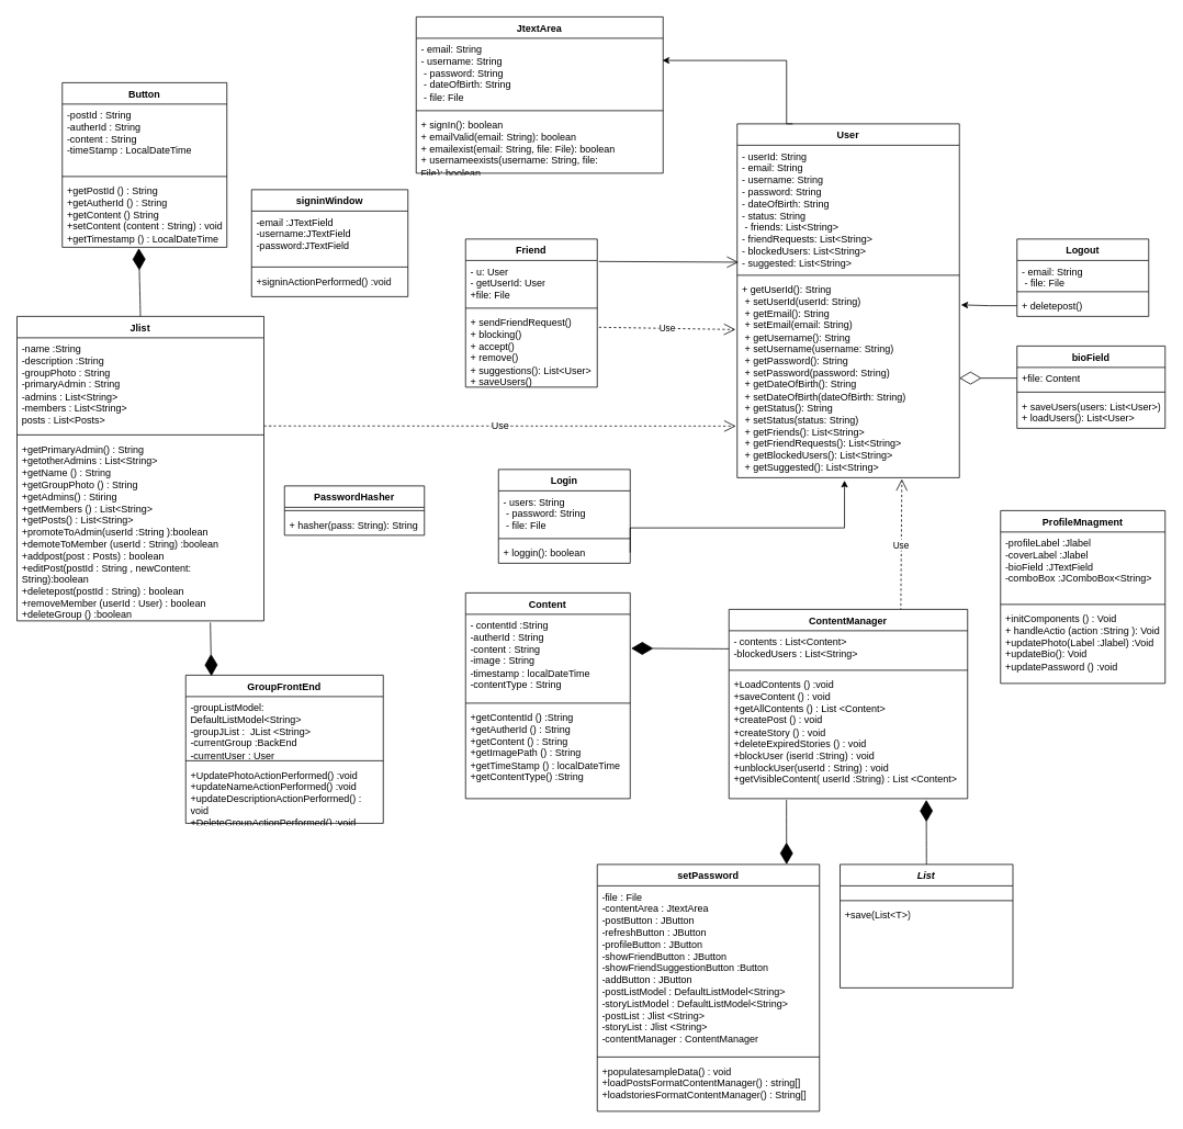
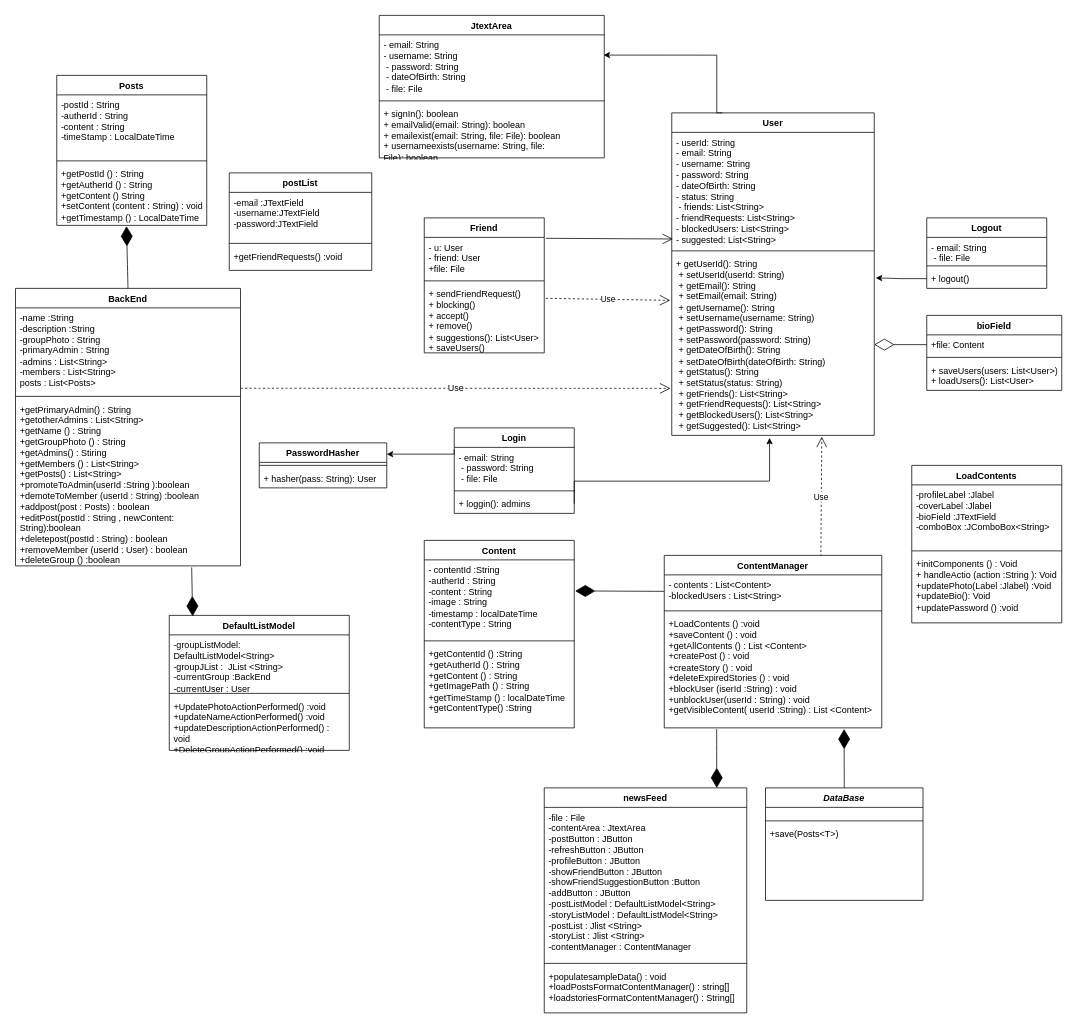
- <mxCell id="73" value="Button" style="swimlane;fontStyle=1;align=center;verticalAlign=top;childLayout=stackLayout;horizontal=1;startSize=26;horizontalStack=0;resizeParent=1;resizeParentMax=0;resizeLast=0;collapsible=1;marginBottom=0;whiteSpace=wrap;html=1;" parent="1" vertex="1"><mxGeometry x="75" y="100" width="200" height="200" as="geometry" /></mxCell>
+ <mxCell id="73" value="Posts" style="swimlane;fontStyle=1;align=center;verticalAlign=top;childLayout=stackLayout;horizontal=1;startSize=26;horizontalStack=0;resizeParent=1;resizeParentMax=0;resizeLast=0;collapsible=1;marginBottom=0;whiteSpace=wrap;html=1;" parent="1" vertex="1"><mxGeometry x="75" y="100" width="200" height="200" as="geometry" /></mxCell>
- <mxCell id="61" value="signinWindow" style="swimlane;fontStyle=1;align=center;verticalAlign=top;childLayout=stackLayout;horizontal=1;startSize=26;horizontalStack=0;resizeParent=1;resizeParentMax=0;resizeLast=0;collapsible=1;marginBottom=0;whiteSpace=wrap;html=1;" parent="1" vertex="1"><mxGeometry x="305" y="230" width="190" height="130" as="geometry" /></mxCell>
+ <mxCell id="61" value="postList" style="swimlane;fontStyle=1;align=center;verticalAlign=top;childLayout=stackLayout;horizontal=1;startSize=26;horizontalStack=0;resizeParent=1;resizeParentMax=0;resizeLast=0;collapsible=1;marginBottom=0;whiteSpace=wrap;html=1;" parent="1" vertex="1"><mxGeometry x="305" y="230" width="190" height="130" as="geometry" /></mxCell>
- <mxCell id="7" value="&lt;div&gt;&lt;span class=&quot;hljs-operator&quot;&gt;-&lt;/span&gt; &lt;span class=&quot;hljs-variable&quot;&gt;u&lt;/span&gt;&lt;span class=&quot;hljs-operator&quot;&gt;:&lt;/span&gt; &lt;span class=&quot;hljs-variable&quot;&gt;User&lt;/span&gt;&lt;/div&gt;&lt;div&gt;&lt;span class=&quot;hljs-variable&quot;&gt;&lt;span class=&quot;hljs-operator&quot;&gt;-&lt;/span&gt; &lt;span class=&quot;hljs-variable&quot;&gt;getUserId&lt;/span&gt;&lt;span class=&quot;hljs-operator&quot;&gt;:&lt;/span&gt; &lt;span class=&quot;hljs-variable&quot;&gt;User&lt;/span&gt;&lt;/span&gt;&lt;/div&gt;+file: File" style="text;strokeColor=none;fillColor=none;align=left;verticalAlign=top;spacingLeft=4;spacingRight=4;overflow=hidden;rotatable=0;points=[[0,0.5],[1,0.5]];portConstraint=eastwest;whiteSpace=wrap;html=1;" parent="6" vertex="1"><mxGeometry y="26" width="160" height="54" as="geometry" /></mxCell>
+ <mxCell id="7" value="&lt;div&gt;&lt;span class=&quot;hljs-operator&quot;&gt;-&lt;/span&gt; &lt;span class=&quot;hljs-variable&quot;&gt;u&lt;/span&gt;&lt;span class=&quot;hljs-operator&quot;&gt;:&lt;/span&gt; &lt;span class=&quot;hljs-variable&quot;&gt;User&lt;/span&gt;&lt;/div&gt;&lt;div&gt;&lt;span class=&quot;hljs-variable&quot;&gt;&lt;span class=&quot;hljs-operator&quot;&gt;-&lt;/span&gt; &lt;span class=&quot;hljs-variable&quot;&gt;friend&lt;/span&gt;&lt;span class=&quot;hljs-operator&quot;&gt;:&lt;/span&gt; &lt;span class=&quot;hljs-variable&quot;&gt;User&lt;/span&gt;&lt;/span&gt;&lt;/div&gt;+file: File" style="text;strokeColor=none;fillColor=none;align=left;verticalAlign=top;spacingLeft=4;spacingRight=4;overflow=hidden;rotatable=0;points=[[0,0.5],[1,0.5]];portConstraint=eastwest;whiteSpace=wrap;html=1;" parent="6" vertex="1"><mxGeometry y="26" width="160" height="54" as="geometry" /></mxCell>
- <mxCell id="64" value="&lt;div&gt;+signinActionPerformed() :void&lt;/div&gt;&lt;div&gt;&lt;br&gt;&lt;/div&gt;" style="text;strokeColor=none;fillColor=none;align=left;verticalAlign=top;spacingLeft=4;spacingRight=4;overflow=hidden;rotatable=0;points=[[0,0.5],[1,0.5]];portConstraint=eastwest;whiteSpace=wrap;html=1;" parent="61" vertex="1"><mxGeometry y="98" width="190" height="32" as="geometry" /></mxCell>
+ <mxCell id="64" value="&lt;div&gt;+getFriendRequests() :void&lt;/div&gt;&lt;div&gt;&lt;br&gt;&lt;/div&gt;" style="text;strokeColor=none;fillColor=none;align=left;verticalAlign=top;spacingLeft=4;spacingRight=4;overflow=hidden;rotatable=0;points=[[0,0.5],[1,0.5]];portConstraint=eastwest;whiteSpace=wrap;html=1;" parent="61" vertex="1"><mxGeometry y="98" width="190" height="32" as="geometry" /></mxCell>
- <mxCell id="28" value="&lt;span class=&quot;hljs-operator&quot;&gt;+&lt;/span&gt; &lt;span class=&quot;hljs-variable&quot;&gt;deletepost&lt;/span&gt;&lt;span class=&quot;hljs-punctuation&quot;&gt;(&lt;/span&gt;&lt;span class=&quot;hljs-punctuation&quot;&gt;)&lt;/span&gt;" style="text;strokeColor=none;fillColor=none;align=left;verticalAlign=top;spacingLeft=4;spacingRight=4;overflow=hidden;rotatable=0;points=[[0,0.5],[1,0.5]];portConstraint=eastwest;whiteSpace=wrap;html=1;" parent="25" vertex="1"><mxGeometry y="68" width="160" height="26" as="geometry" /></mxCell>
+ <mxCell id="28" value="&lt;span class=&quot;hljs-operator&quot;&gt;+&lt;/span&gt; &lt;span class=&quot;hljs-variable&quot;&gt;logout&lt;/span&gt;&lt;span class=&quot;hljs-punctuation&quot;&gt;(&lt;/span&gt;&lt;span class=&quot;hljs-punctuation&quot;&gt;)&lt;/span&gt;" style="text;strokeColor=none;fillColor=none;align=left;verticalAlign=top;spacingLeft=4;spacingRight=4;overflow=hidden;rotatable=0;points=[[0,0.5],[1,0.5]];portConstraint=eastwest;whiteSpace=wrap;html=1;" parent="25" vertex="1"><mxGeometry y="68" width="160" height="26" as="geometry" /></mxCell>
- <mxCell id="69" value="Jlist" style="swimlane;fontStyle=1;align=center;verticalAlign=top;childLayout=stackLayout;horizontal=1;startSize=26;horizontalStack=0;resizeParent=1;resizeParentMax=0;resizeLast=0;collapsible=1;marginBottom=0;whiteSpace=wrap;html=1;" parent="1" vertex="1"><mxGeometry x="20" y="384" width="300" height="370" as="geometry" /></mxCell>
+ <mxCell id="69" value="BackEnd" style="swimlane;fontStyle=1;align=center;verticalAlign=top;childLayout=stackLayout;horizontal=1;startSize=26;horizontalStack=0;resizeParent=1;resizeParentMax=0;resizeLast=0;collapsible=1;marginBottom=0;whiteSpace=wrap;html=1;" parent="1" vertex="1"><mxGeometry x="20" y="384" width="300" height="370" as="geometry" /></mxCell>
+ <mxCell id="32" style="edgeStyle=orthogonalEdgeStyle;rounded=0;orthogonalLoop=1;jettySize=auto;html=1;exitX=0;exitY=0.25;exitDx=0;exitDy=0;entryX=1;entryY=0.25;entryDx=0;entryDy=0;" parent="1" source="18" target="22" edge="1"><mxGeometry relative="1" as="geometry"><Array as="points"><mxPoint x="605" y="605" /></Array></mxGeometry></mxCell>
- <mxCell id="19" value="&lt;span class=&quot;hljs-operator&quot;&gt;-&lt;/span&gt; &lt;span class=&quot;hljs-variable&quot;&gt;users&lt;/span&gt;&lt;span class=&quot;hljs-operator&quot;&gt;:&lt;/span&gt; &lt;span class=&quot;hljs-built_in&quot;&gt;String&lt;/span&gt;&amp;nbsp;&lt;br&gt;&amp;nbsp;&lt;span class=&quot;hljs-operator&quot;&gt;-&lt;/span&gt; &lt;span class=&quot;hljs-variable&quot;&gt;password&lt;/span&gt;&lt;span class=&quot;hljs-operator&quot;&gt;:&lt;/span&gt; &lt;span class=&quot;hljs-built_in&quot;&gt;String&lt;/span&gt;&amp;nbsp;&lt;br&gt;&amp;nbsp;&lt;span class=&quot;hljs-operator&quot;&gt;-&lt;/span&gt; &lt;span class=&quot;hljs-variable&quot;&gt;file&lt;/span&gt;&lt;span class=&quot;hljs-operator&quot;&gt;:&lt;/span&gt; &lt;span class=&quot;hljs-built_in&quot;&gt;File&lt;/span&gt;" style="text;strokeColor=none;fillColor=none;align=left;verticalAlign=top;spacingLeft=4;spacingRight=4;overflow=hidden;rotatable=0;points=[[0,0.5],[1,0.5]];portConstraint=eastwest;whiteSpace=wrap;html=1;" parent="18" vertex="1"><mxGeometry y="26" width="160" height="54" as="geometry" /></mxCell>
+ <mxCell id="19" value="&lt;span class=&quot;hljs-operator&quot;&gt;-&lt;/span&gt; &lt;span class=&quot;hljs-variable&quot;&gt;email&lt;/span&gt;&lt;span class=&quot;hljs-operator&quot;&gt;:&lt;/span&gt; &lt;span class=&quot;hljs-built_in&quot;&gt;String&lt;/span&gt;&amp;nbsp;&lt;br&gt;&amp;nbsp;&lt;span class=&quot;hljs-operator&quot;&gt;-&lt;/span&gt; &lt;span class=&quot;hljs-variable&quot;&gt;password&lt;/span&gt;&lt;span class=&quot;hljs-operator&quot;&gt;:&lt;/span&gt; &lt;span class=&quot;hljs-built_in&quot;&gt;String&lt;/span&gt;&amp;nbsp;&lt;br&gt;&amp;nbsp;&lt;span class=&quot;hljs-operator&quot;&gt;-&lt;/span&gt; &lt;span class=&quot;hljs-variable&quot;&gt;file&lt;/span&gt;&lt;span class=&quot;hljs-operator&quot;&gt;:&lt;/span&gt; &lt;span class=&quot;hljs-built_in&quot;&gt;File&lt;/span&gt;" style="text;strokeColor=none;fillColor=none;align=left;verticalAlign=top;spacingLeft=4;spacingRight=4;overflow=hidden;rotatable=0;points=[[0,0.5],[1,0.5]];portConstraint=eastwest;whiteSpace=wrap;html=1;" parent="18" vertex="1"><mxGeometry y="26" width="160" height="54" as="geometry" /></mxCell>
- <mxCell id="36" value="ProfileMnagment" style="swimlane;fontStyle=1;align=center;verticalAlign=top;childLayout=stackLayout;horizontal=1;startSize=26;horizontalStack=0;resizeParent=1;resizeParentMax=0;resizeLast=0;collapsible=1;marginBottom=0;whiteSpace=wrap;html=1;" parent="1" vertex="1"><mxGeometry x="1215" y="620" width="200" height="210" as="geometry" /></mxCell>
+ <mxCell id="36" value="LoadContents" style="swimlane;fontStyle=1;align=center;verticalAlign=top;childLayout=stackLayout;horizontal=1;startSize=26;horizontalStack=0;resizeParent=1;resizeParentMax=0;resizeLast=0;collapsible=1;marginBottom=0;whiteSpace=wrap;html=1;" parent="1" vertex="1"><mxGeometry x="1215" y="620" width="200" height="210" as="geometry" /></mxCell>
- <mxCell id="24" value="&lt;span class=&quot;hljs-operator&quot;&gt;+&lt;/span&gt; &lt;span class=&quot;hljs-variable&quot;&gt;hasher&lt;/span&gt;&lt;span class=&quot;hljs-punctuation&quot;&gt;(&lt;/span&gt;&lt;span class=&quot;hljs-variable&quot;&gt;pass&lt;/span&gt;&lt;span class=&quot;hljs-operator&quot;&gt;:&lt;/span&gt; &lt;span class=&quot;hljs-built_in&quot;&gt;String&lt;/span&gt;&lt;span class=&quot;hljs-punctuation&quot;&gt;)&lt;/span&gt;&lt;span class=&quot;hljs-operator&quot;&gt;:&lt;/span&gt; &lt;span class=&quot;hljs-built_in&quot;&gt;String&lt;/span&gt;" style="text;strokeColor=none;fillColor=none;align=left;verticalAlign=top;spacingLeft=4;spacingRight=4;overflow=hidden;rotatable=0;points=[[0,0.5],[1,0.5]];portConstraint=eastwest;whiteSpace=wrap;html=1;" parent="22" vertex="1"><mxGeometry y="34" width="170" height="26" as="geometry" /></mxCell>
+ <mxCell id="24" value="&lt;span class=&quot;hljs-operator&quot;&gt;+&lt;/span&gt; &lt;span class=&quot;hljs-variable&quot;&gt;hasher&lt;/span&gt;&lt;span class=&quot;hljs-punctuation&quot;&gt;(&lt;/span&gt;&lt;span class=&quot;hljs-variable&quot;&gt;pass&lt;/span&gt;&lt;span class=&quot;hljs-operator&quot;&gt;:&lt;/span&gt; &lt;span class=&quot;hljs-built_in&quot;&gt;String&lt;/span&gt;&lt;span class=&quot;hljs-punctuation&quot;&gt;)&lt;/span&gt;&lt;span class=&quot;hljs-operator&quot;&gt;:&lt;/span&gt; &lt;span class=&quot;hljs-built_in&quot;&gt;User&lt;/span&gt;" style="text;strokeColor=none;fillColor=none;align=left;verticalAlign=top;spacingLeft=4;spacingRight=4;overflow=hidden;rotatable=0;points=[[0,0.5],[1,0.5]];portConstraint=eastwest;whiteSpace=wrap;html=1;" parent="22" vertex="1"><mxGeometry y="34" width="170" height="26" as="geometry" /></mxCell>
- <mxCell id="21" value="&lt;span class=&quot;hljs-operator&quot;&gt;+&lt;/span&gt; &lt;span class=&quot;hljs-variable&quot;&gt;loggin&lt;/span&gt;&lt;span class=&quot;hljs-punctuation&quot;&gt;(&lt;/span&gt;&lt;span class=&quot;hljs-punctuation&quot;&gt;)&lt;/span&gt;&lt;span class=&quot;hljs-operator&quot;&gt;:&lt;/span&gt; &lt;span class=&quot;hljs-variable&quot;&gt;boolean&lt;/span&gt;" style="text;strokeColor=none;fillColor=none;align=left;verticalAlign=top;spacingLeft=4;spacingRight=4;overflow=hidden;rotatable=0;points=[[0,0.5],[1,0.5]];portConstraint=eastwest;whiteSpace=wrap;html=1;" parent="18" vertex="1"><mxGeometry y="88" width="160" height="26" as="geometry" /></mxCell>
+ <mxCell id="21" value="&lt;span class=&quot;hljs-operator&quot;&gt;+&lt;/span&gt; &lt;span class=&quot;hljs-variable&quot;&gt;loggin&lt;/span&gt;&lt;span class=&quot;hljs-punctuation&quot;&gt;(&lt;/span&gt;&lt;span class=&quot;hljs-punctuation&quot;&gt;)&lt;/span&gt;&lt;span class=&quot;hljs-operator&quot;&gt;:&lt;/span&gt; &lt;span class=&quot;hljs-variable&quot;&gt;admins&lt;/span&gt;" style="text;strokeColor=none;fillColor=none;align=left;verticalAlign=top;spacingLeft=4;spacingRight=4;overflow=hidden;rotatable=0;points=[[0,0.5],[1,0.5]];portConstraint=eastwest;whiteSpace=wrap;html=1;" parent="18" vertex="1"><mxGeometry y="88" width="160" height="26" as="geometry" /></mxCell>
- <mxCell id="65" value="GroupFrontEnd" style="swimlane;fontStyle=1;align=center;verticalAlign=top;childLayout=stackLayout;horizontal=1;startSize=26;horizontalStack=0;resizeParent=1;resizeParentMax=0;resizeLast=0;collapsible=1;marginBottom=0;whiteSpace=wrap;html=1;" parent="1" vertex="1"><mxGeometry x="225" y="820" width="240" height="180" as="geometry" /></mxCell>
+ <mxCell id="65" value="DefaultListModel" style="swimlane;fontStyle=1;align=center;verticalAlign=top;childLayout=stackLayout;horizontal=1;startSize=26;horizontalStack=0;resizeParent=1;resizeParentMax=0;resizeLast=0;collapsible=1;marginBottom=0;whiteSpace=wrap;html=1;" parent="1" vertex="1"><mxGeometry x="225" y="820" width="240" height="180" as="geometry" /></mxCell>
- <mxCell id="56" value="setPassword" style="swimlane;fontStyle=1;align=center;verticalAlign=top;childLayout=stackLayout;horizontal=1;startSize=26;horizontalStack=0;resizeParent=1;resizeParentMax=0;resizeLast=0;collapsible=1;marginBottom=0;whiteSpace=wrap;html=1;" parent="1" vertex="1"><mxGeometry x="725" y="1050" width="270" height="300" as="geometry" /></mxCell>
+ <mxCell id="56" value="newsFeed" style="swimlane;fontStyle=1;align=center;verticalAlign=top;childLayout=stackLayout;horizontal=1;startSize=26;horizontalStack=0;resizeParent=1;resizeParentMax=0;resizeLast=0;collapsible=1;marginBottom=0;whiteSpace=wrap;html=1;" parent="1" vertex="1"><mxGeometry x="725" y="1050" width="270" height="300" as="geometry" /></mxCell>
- <mxCell id="51" value="&lt;i&gt;List&lt;/i&gt;" style="swimlane;fontStyle=1;align=center;verticalAlign=top;childLayout=stackLayout;horizontal=1;startSize=26;horizontalStack=0;resizeParent=1;resizeParentMax=0;resizeLast=0;collapsible=1;marginBottom=0;whiteSpace=wrap;html=1;" parent="1" vertex="1"><mxGeometry x="1020" y="1050" width="210" height="150" as="geometry" /></mxCell>
+ <mxCell id="51" value="&lt;i&gt;DataBase&lt;/i&gt;" style="swimlane;fontStyle=1;align=center;verticalAlign=top;childLayout=stackLayout;horizontal=1;startSize=26;horizontalStack=0;resizeParent=1;resizeParentMax=0;resizeLast=0;collapsible=1;marginBottom=0;whiteSpace=wrap;html=1;" parent="1" vertex="1"><mxGeometry x="1020" y="1050" width="210" height="150" as="geometry" /></mxCell>
- <mxCell id="54" value="&lt;div&gt;+save(List&amp;lt;T&amp;gt;)&lt;/div&gt;" style="text;strokeColor=none;fillColor=none;align=left;verticalAlign=top;spacingLeft=4;spacingRight=4;overflow=hidden;rotatable=0;points=[[0,0.5],[1,0.5]];portConstraint=eastwest;whiteSpace=wrap;html=1;" parent="51" vertex="1"><mxGeometry y="48" width="210" height="102" as="geometry" /></mxCell>
+ <mxCell id="54" value="&lt;div&gt;+save(Posts&amp;lt;T&amp;gt;)&lt;/div&gt;" style="text;strokeColor=none;fillColor=none;align=left;verticalAlign=top;spacingLeft=4;spacingRight=4;overflow=hidden;rotatable=0;points=[[0,0.5],[1,0.5]];portConstraint=eastwest;whiteSpace=wrap;html=1;" parent="51" vertex="1"><mxGeometry y="48" width="210" height="102" as="geometry" /></mxCell>
